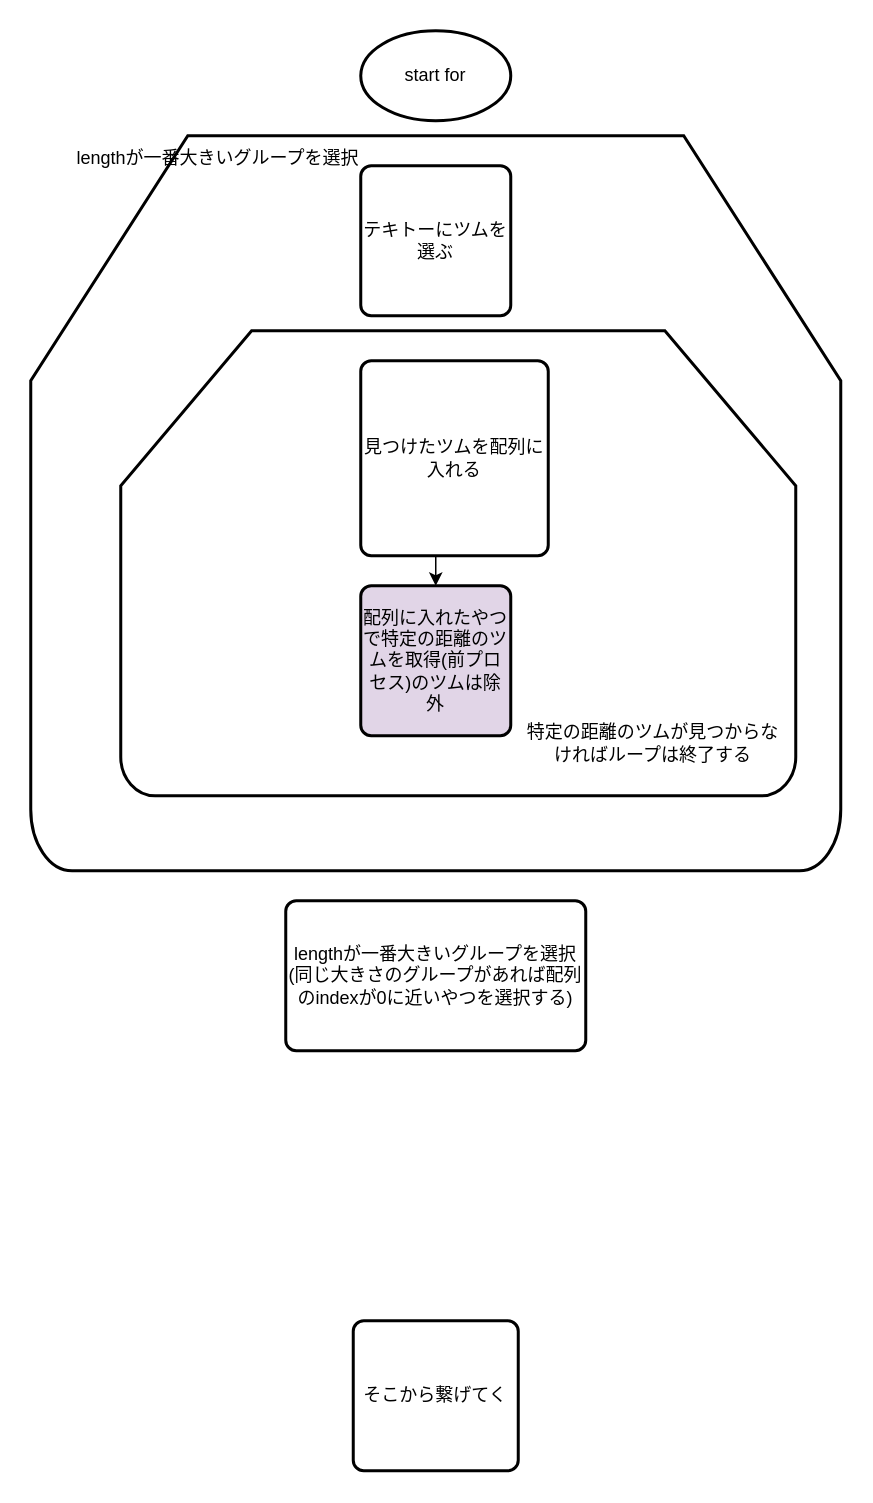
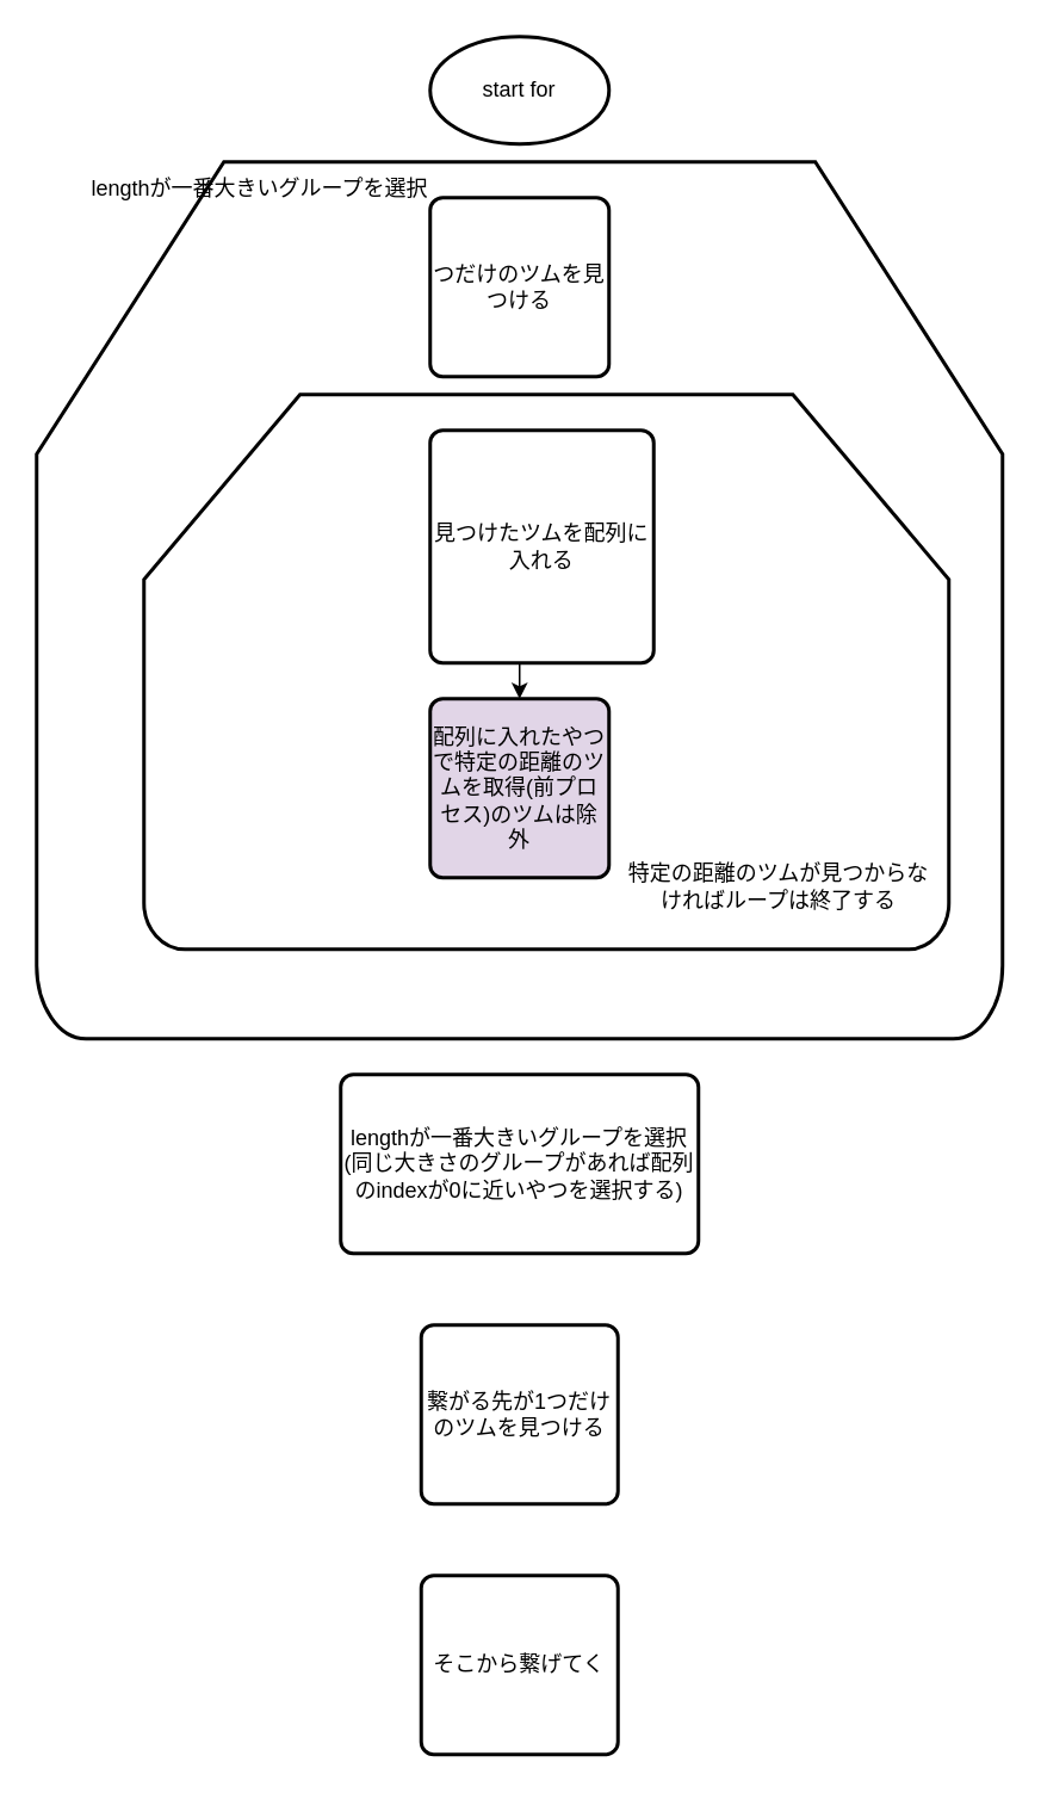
- <mxCell id="5" value="&lt;div&gt;テキトーにツムを選ぶ&lt;/div&gt;" style="rounded=1;whiteSpace=wrap;html=1;absoluteArcSize=1;arcSize=14;strokeWidth=2;" parent="1" vertex="1"><mxGeometry x="240" y="110" width="100" height="100" as="geometry" /></mxCell>
+ <mxCell id="5" value="&lt;div&gt;つだけのツムを見つける&lt;/div&gt;" style="rounded=1;whiteSpace=wrap;html=1;absoluteArcSize=1;arcSize=14;strokeWidth=2;" parent="1" vertex="1"><mxGeometry x="240" y="110" width="100" height="100" as="geometry" /></mxCell>
+ <mxCell id="12" value="繋がる先が1つだけのツムを見つける" style="rounded=1;whiteSpace=wrap;html=1;absoluteArcSize=1;arcSize=14;strokeWidth=2;" parent="1" vertex="1"><mxGeometry x="235" y="740" width="110" height="100" as="geometry" /></mxCell>
